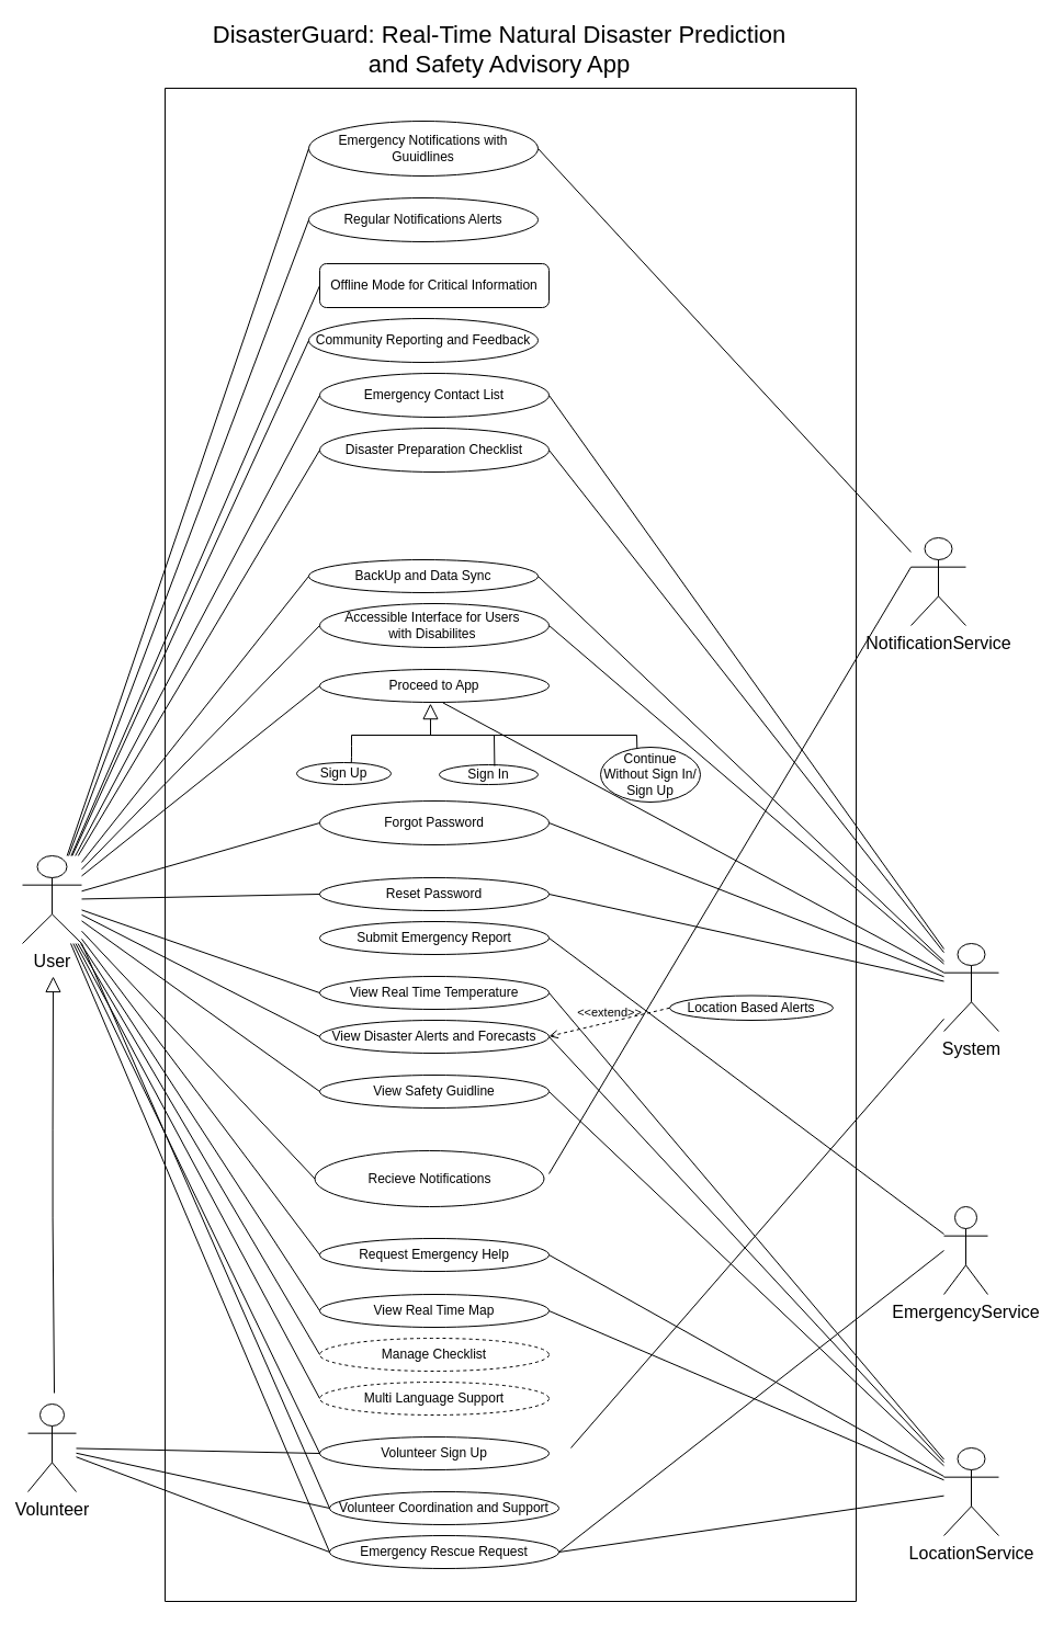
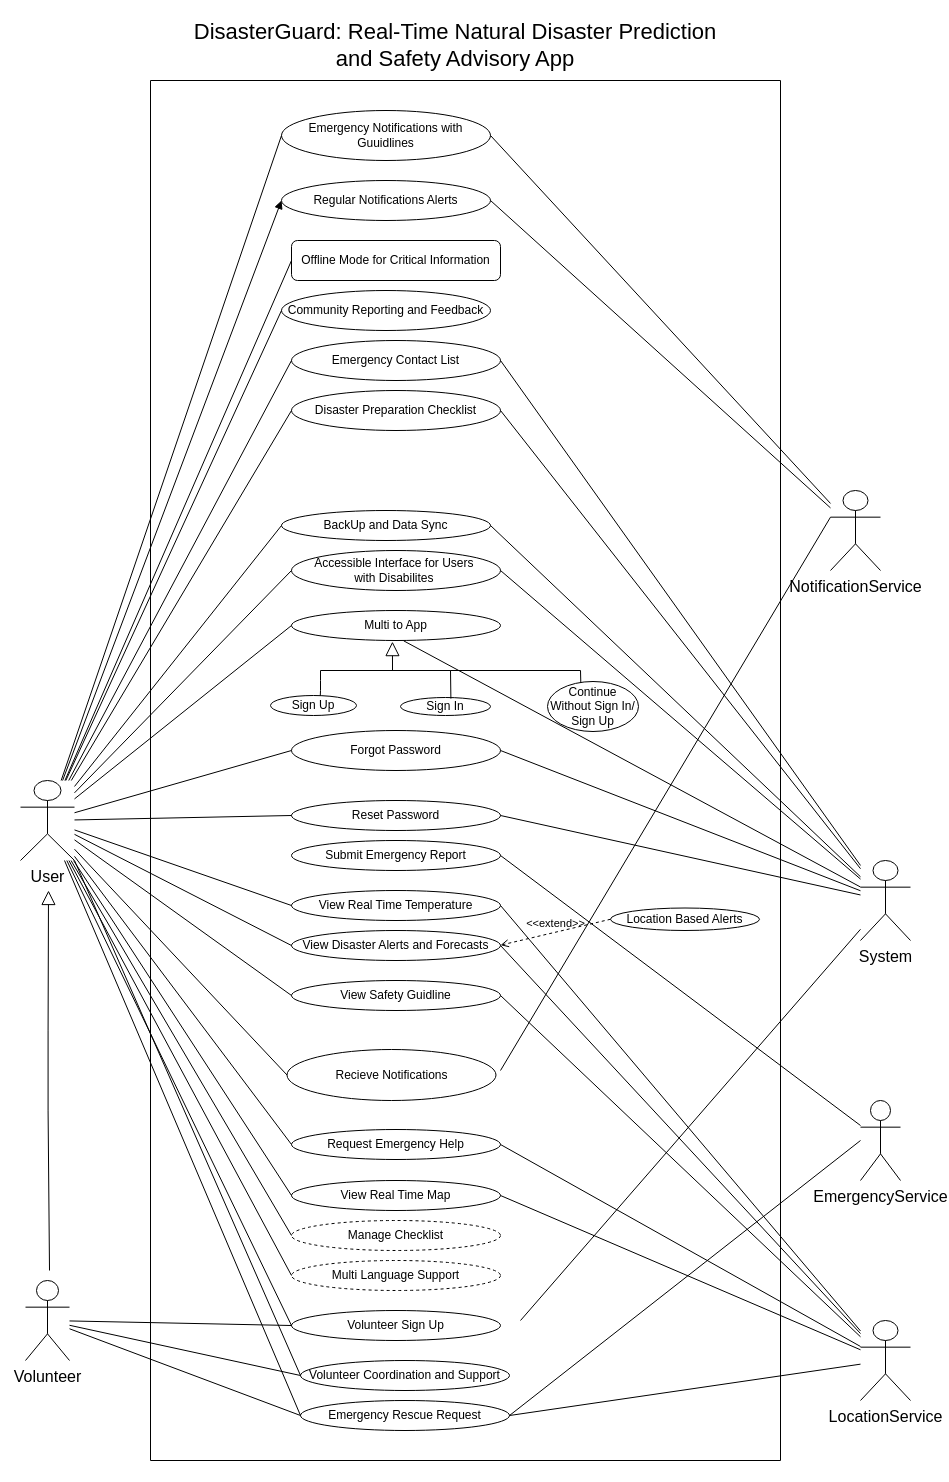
- <mxCell id="50" value="" style="endArrow=none;html=1;rounded=0;entryX=0;entryY=0.5;entryDx=0;entryDy=0;" parent="1" source="36" target="4" edge="1"><mxGeometry width="50" height="50" relative="1" as="geometry"><mxPoint x="100" y="1070" as="sourcePoint" /><mxPoint x="640" y="500" as="targetPoint" /></mxGeometry></mxCell>
+ <mxCell id="50" value="" style="endArrow=block;html=1;rounded=0;entryX=0;entryY=0.5;entryDx=0;entryDy=0;" parent="1" source="36" target="4" edge="1"><mxGeometry width="50" height="50" relative="1" as="geometry"><mxPoint x="100" y="1070" as="sourcePoint" /><mxPoint x="640" y="500" as="targetPoint" /></mxGeometry></mxCell>
+ <mxCell id="42" value="" style="endArrow=none;html=1;rounded=0;exitX=1;exitY=0.5;exitDx=0;exitDy=0;" parent="1" source="4" target="32" edge="1"><mxGeometry width="50" height="50" relative="1" as="geometry"><mxPoint x="640" y="310" as="sourcePoint" /><mxPoint x="690" y="260" as="targetPoint" /></mxGeometry></mxCell>
- <mxCell id="14" value="Proceed to App" style="ellipse;whiteSpace=wrap;html=1;" parent="2" vertex="1"><mxGeometry x="141" y="530" width="209" height="30" as="geometry" /></mxCell>
+ <mxCell id="14" value="Multi to App" style="ellipse;whiteSpace=wrap;html=1;" parent="2" vertex="1"><mxGeometry x="141" y="530" width="209" height="30" as="geometry" /></mxCell>
